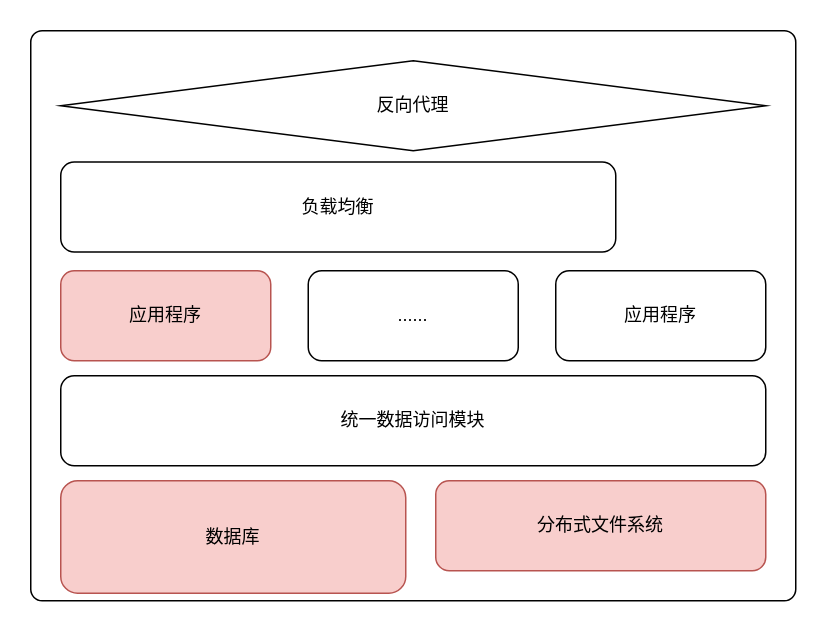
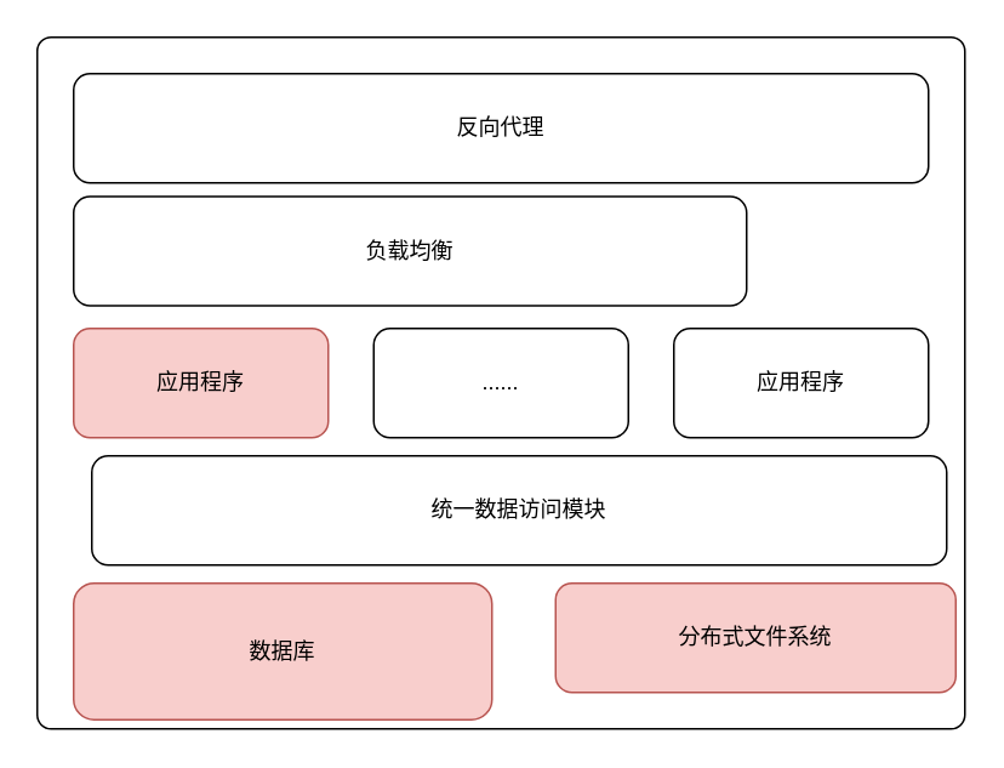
- <mxCell id="3" value="反向代理" style="rhombus;whiteSpace=wrap;html=1;" vertex="1" parent="1"><mxGeometry x="40" y="40" width="470" height="60" as="geometry" /></mxCell>
+ <mxCell id="3" value="反向代理" style="rounded=1;whiteSpace=wrap;html=1;" vertex="1" parent="1"><mxGeometry x="40" y="40" width="470" height="60" as="geometry" /></mxCell>
- <mxCell id="8" value="统一数据访问模块" style="rounded=1;whiteSpace=wrap;html=1;" vertex="1" parent="1"><mxGeometry x="40" y="250" width="470" height="60" as="geometry" /></mxCell>
+ <mxCell id="8" value="统一数据访问模块" style="rounded=1;whiteSpace=wrap;html=1;" vertex="1" parent="1"><mxGeometry x="50" y="250" width="470" height="60" as="geometry" /></mxCell>
- <mxCell id="10" value="分布式文件系统" style="rounded=1;whiteSpace=wrap;html=1;fillColor=#f8cecc;strokeColor=#b85450;" vertex="1" parent="1"><mxGeometry x="290" y="320" width="220" height="60" as="geometry" /></mxCell>
+ <mxCell id="10" value="分布式文件系统" style="rounded=1;whiteSpace=wrap;html=1;fillColor=#f8cecc;strokeColor=#b85450;" vertex="1" parent="1"><mxGeometry x="305" y="320" width="220" height="60" as="geometry" /></mxCell>
